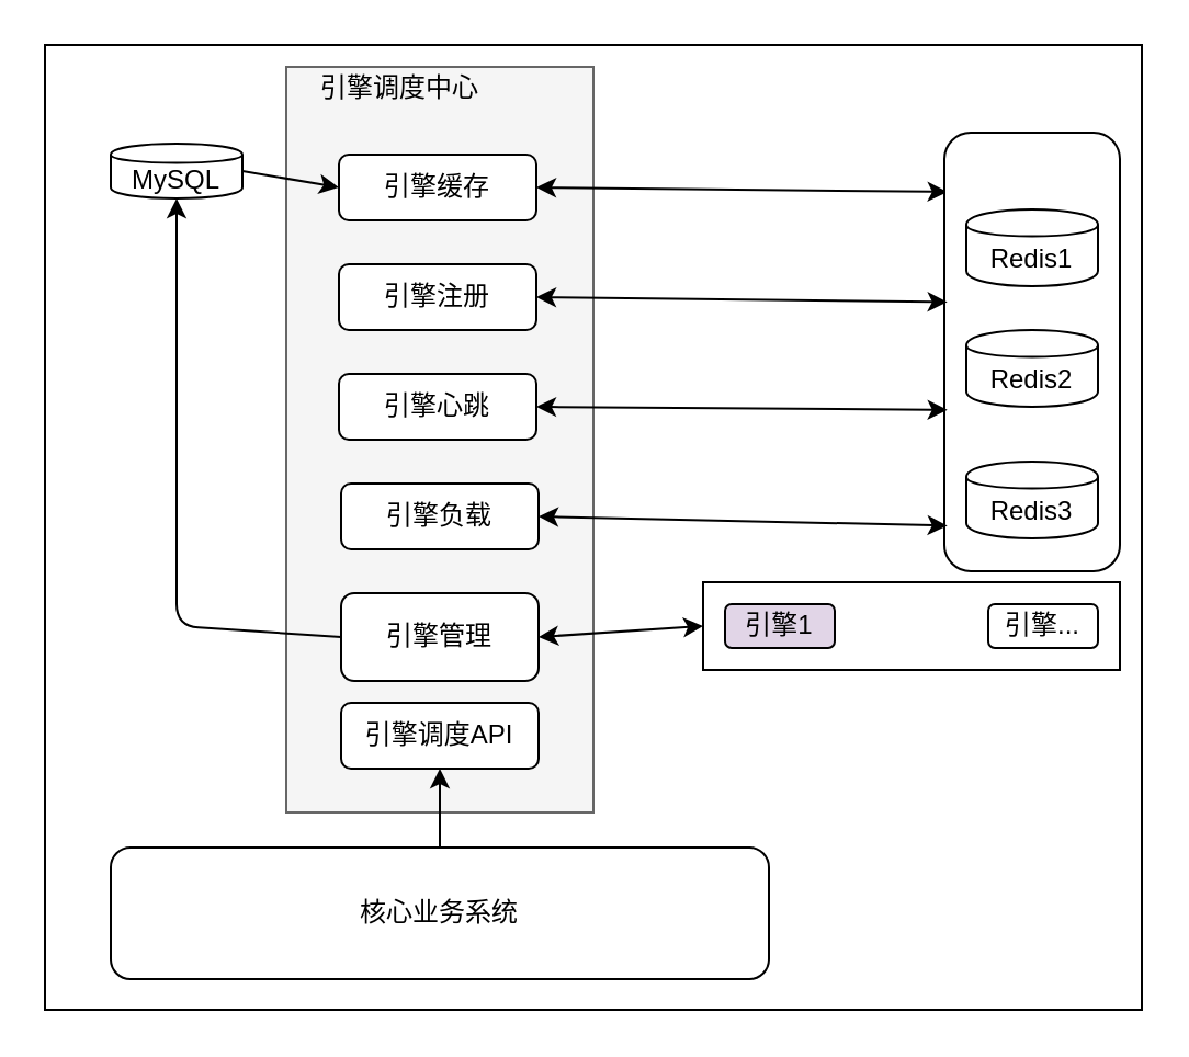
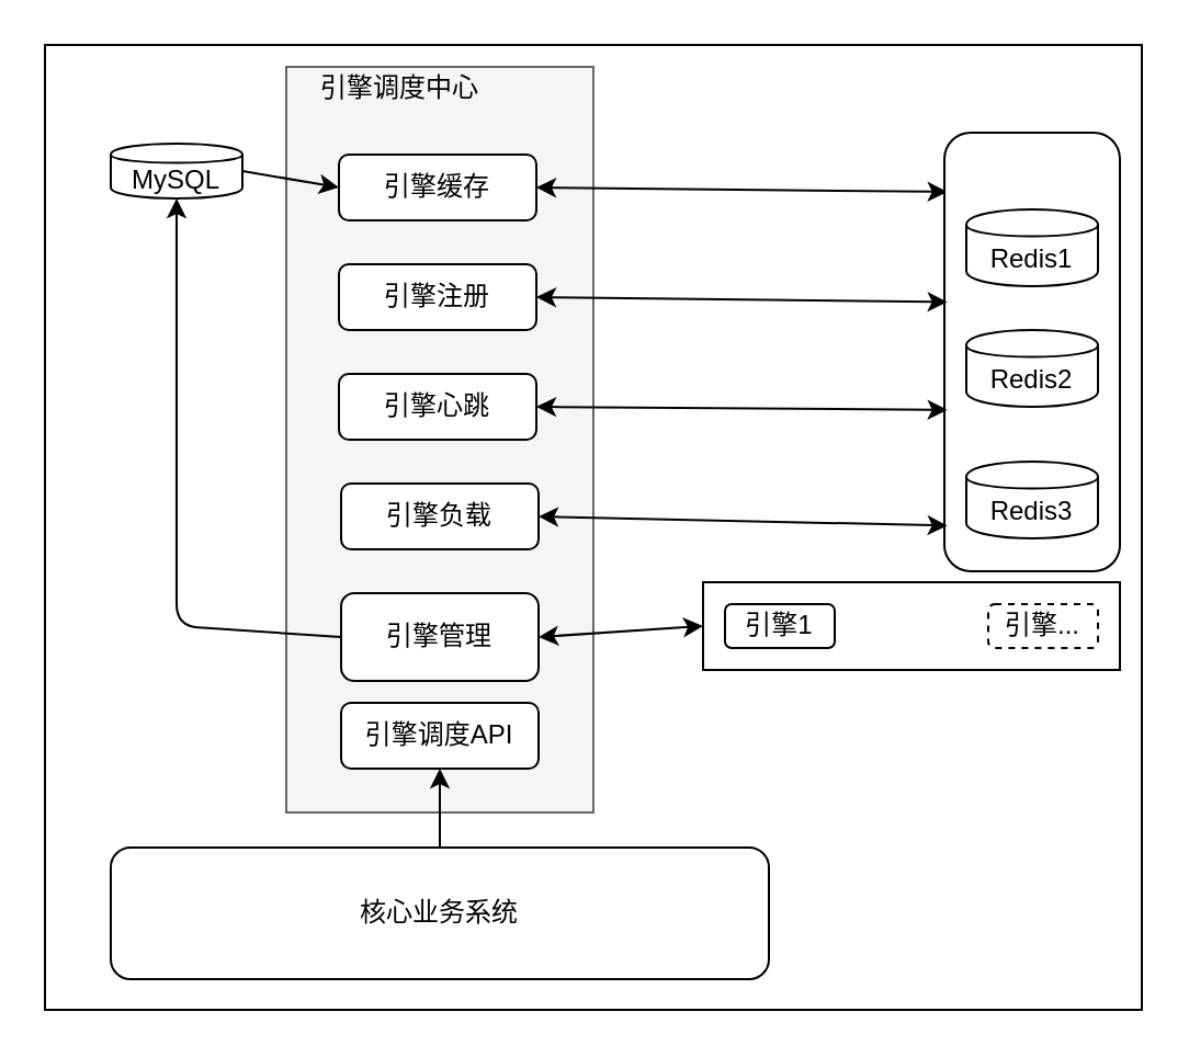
- <mxCell id="23" value="引擎1" style="rounded=1;whiteSpace=wrap;html=1;fillColor=#e1d5e7;" parent="21" vertex="1"><mxGeometry x="10" y="10" width="50" height="20" as="geometry" /></mxCell>
+ <mxCell id="23" value="引擎1" style="rounded=1;whiteSpace=wrap;html=1;" parent="21" vertex="1"><mxGeometry x="10" y="10" width="50" height="20" as="geometry" /></mxCell>
- <mxCell id="24" value="引擎..." style="rounded=1;whiteSpace=wrap;html=1;" parent="21" vertex="1"><mxGeometry x="130" y="10" width="50" height="20" as="geometry" /></mxCell>
+ <mxCell id="24" value="引擎..." style="rounded=1;whiteSpace=wrap;html=1;dashed=1;" parent="21" vertex="1"><mxGeometry x="130" y="10" width="50" height="20" as="geometry" /></mxCell>
